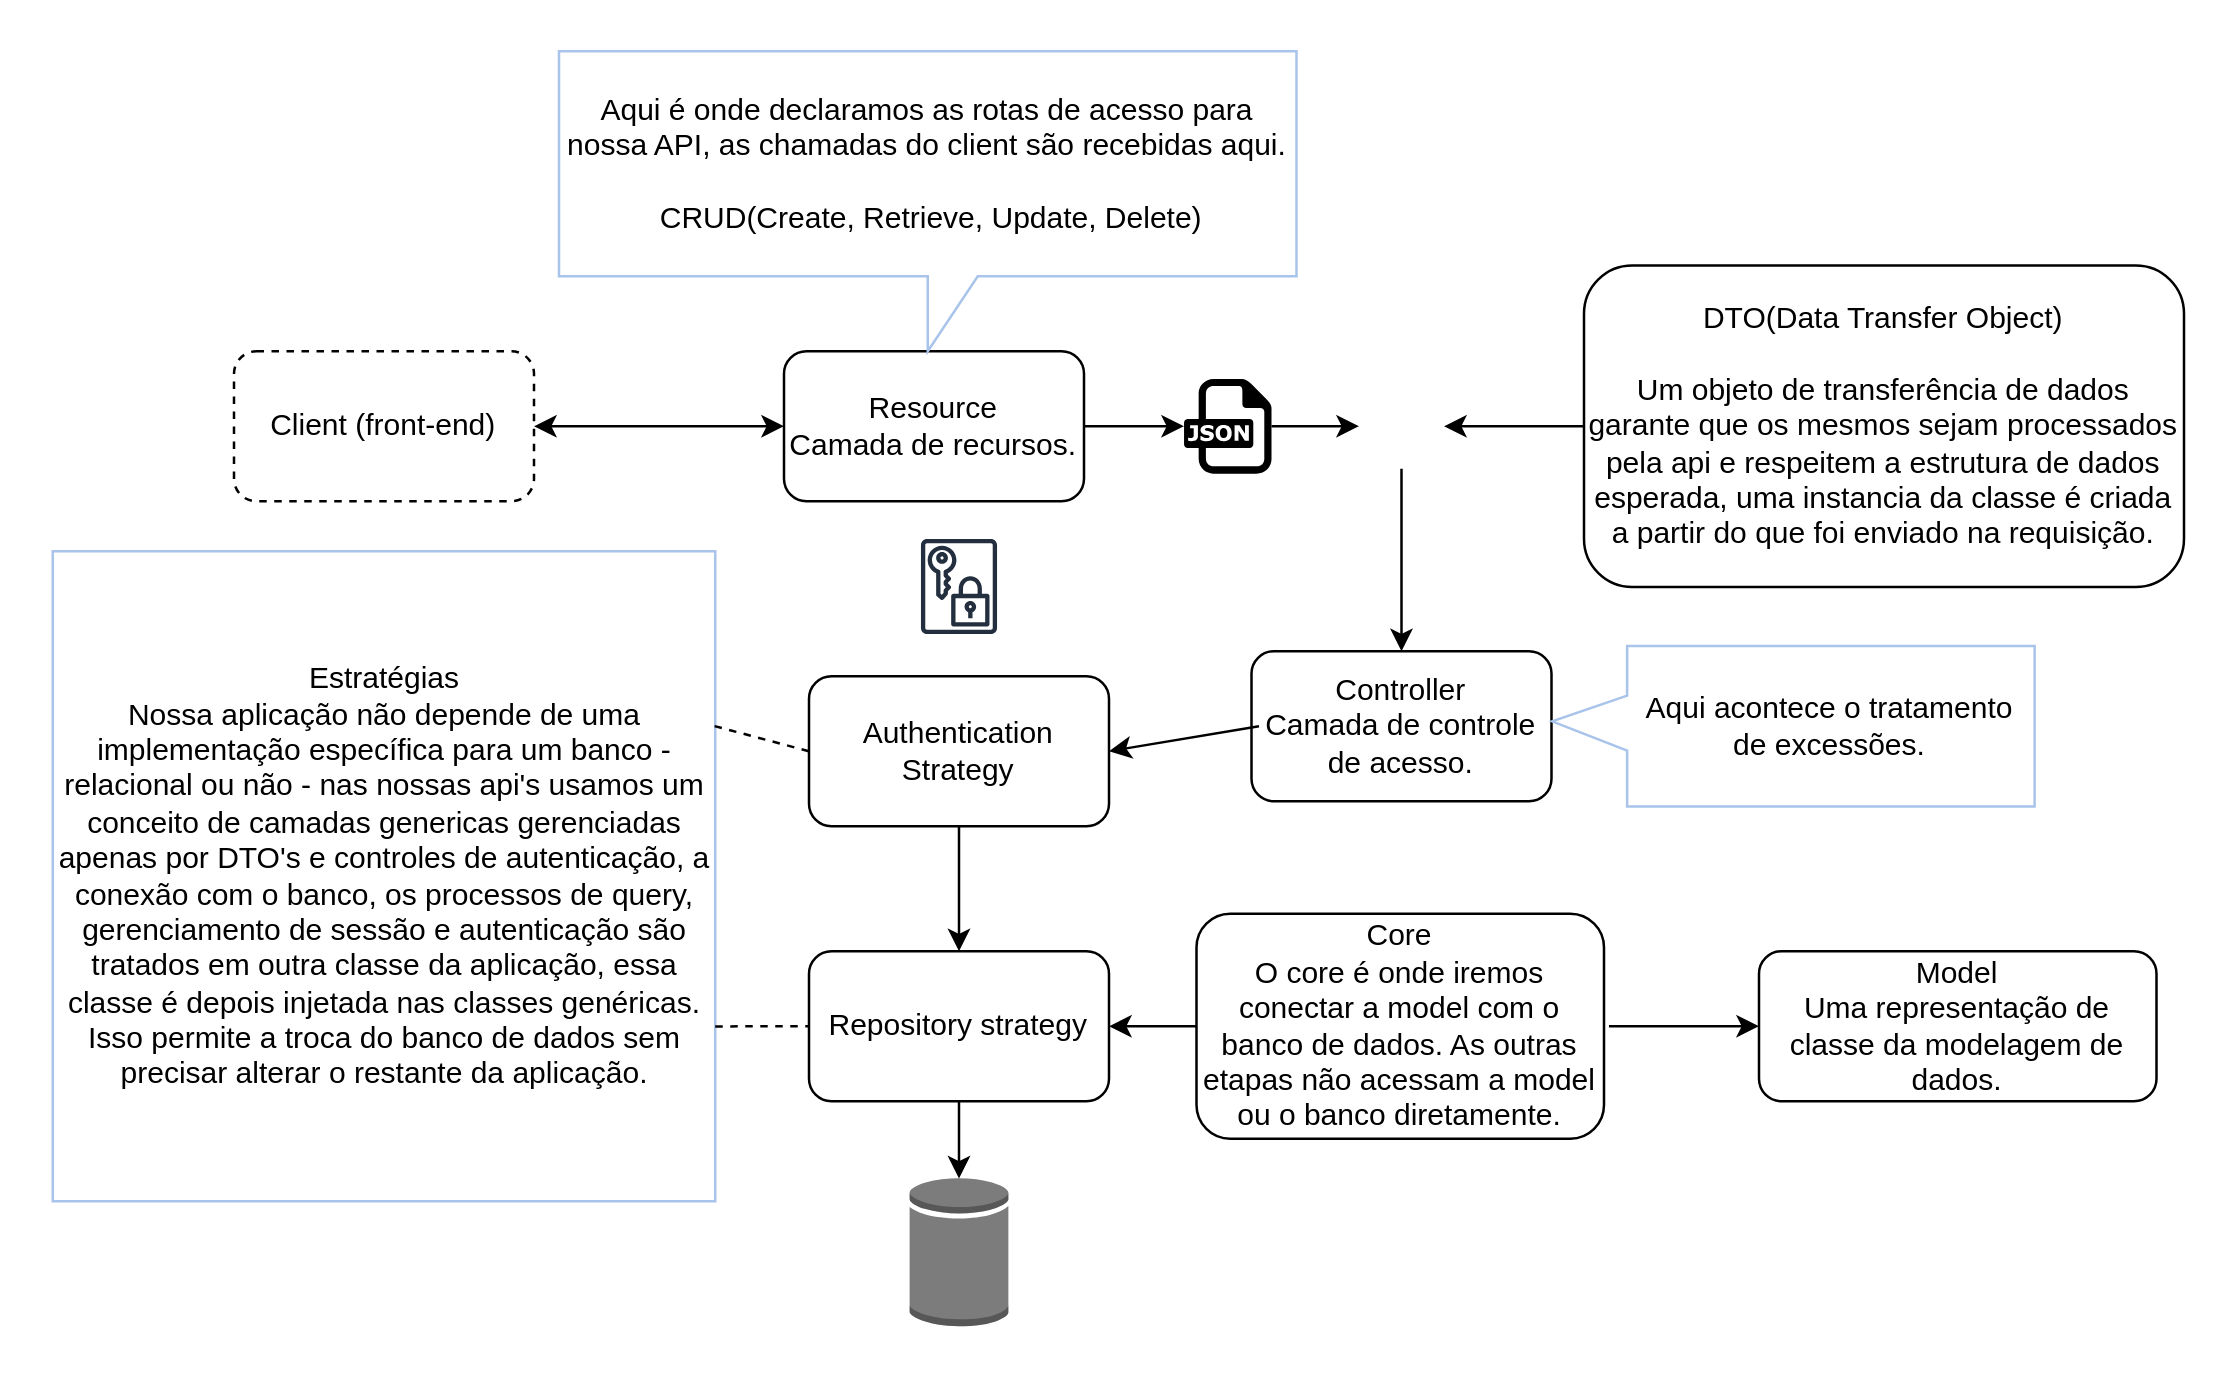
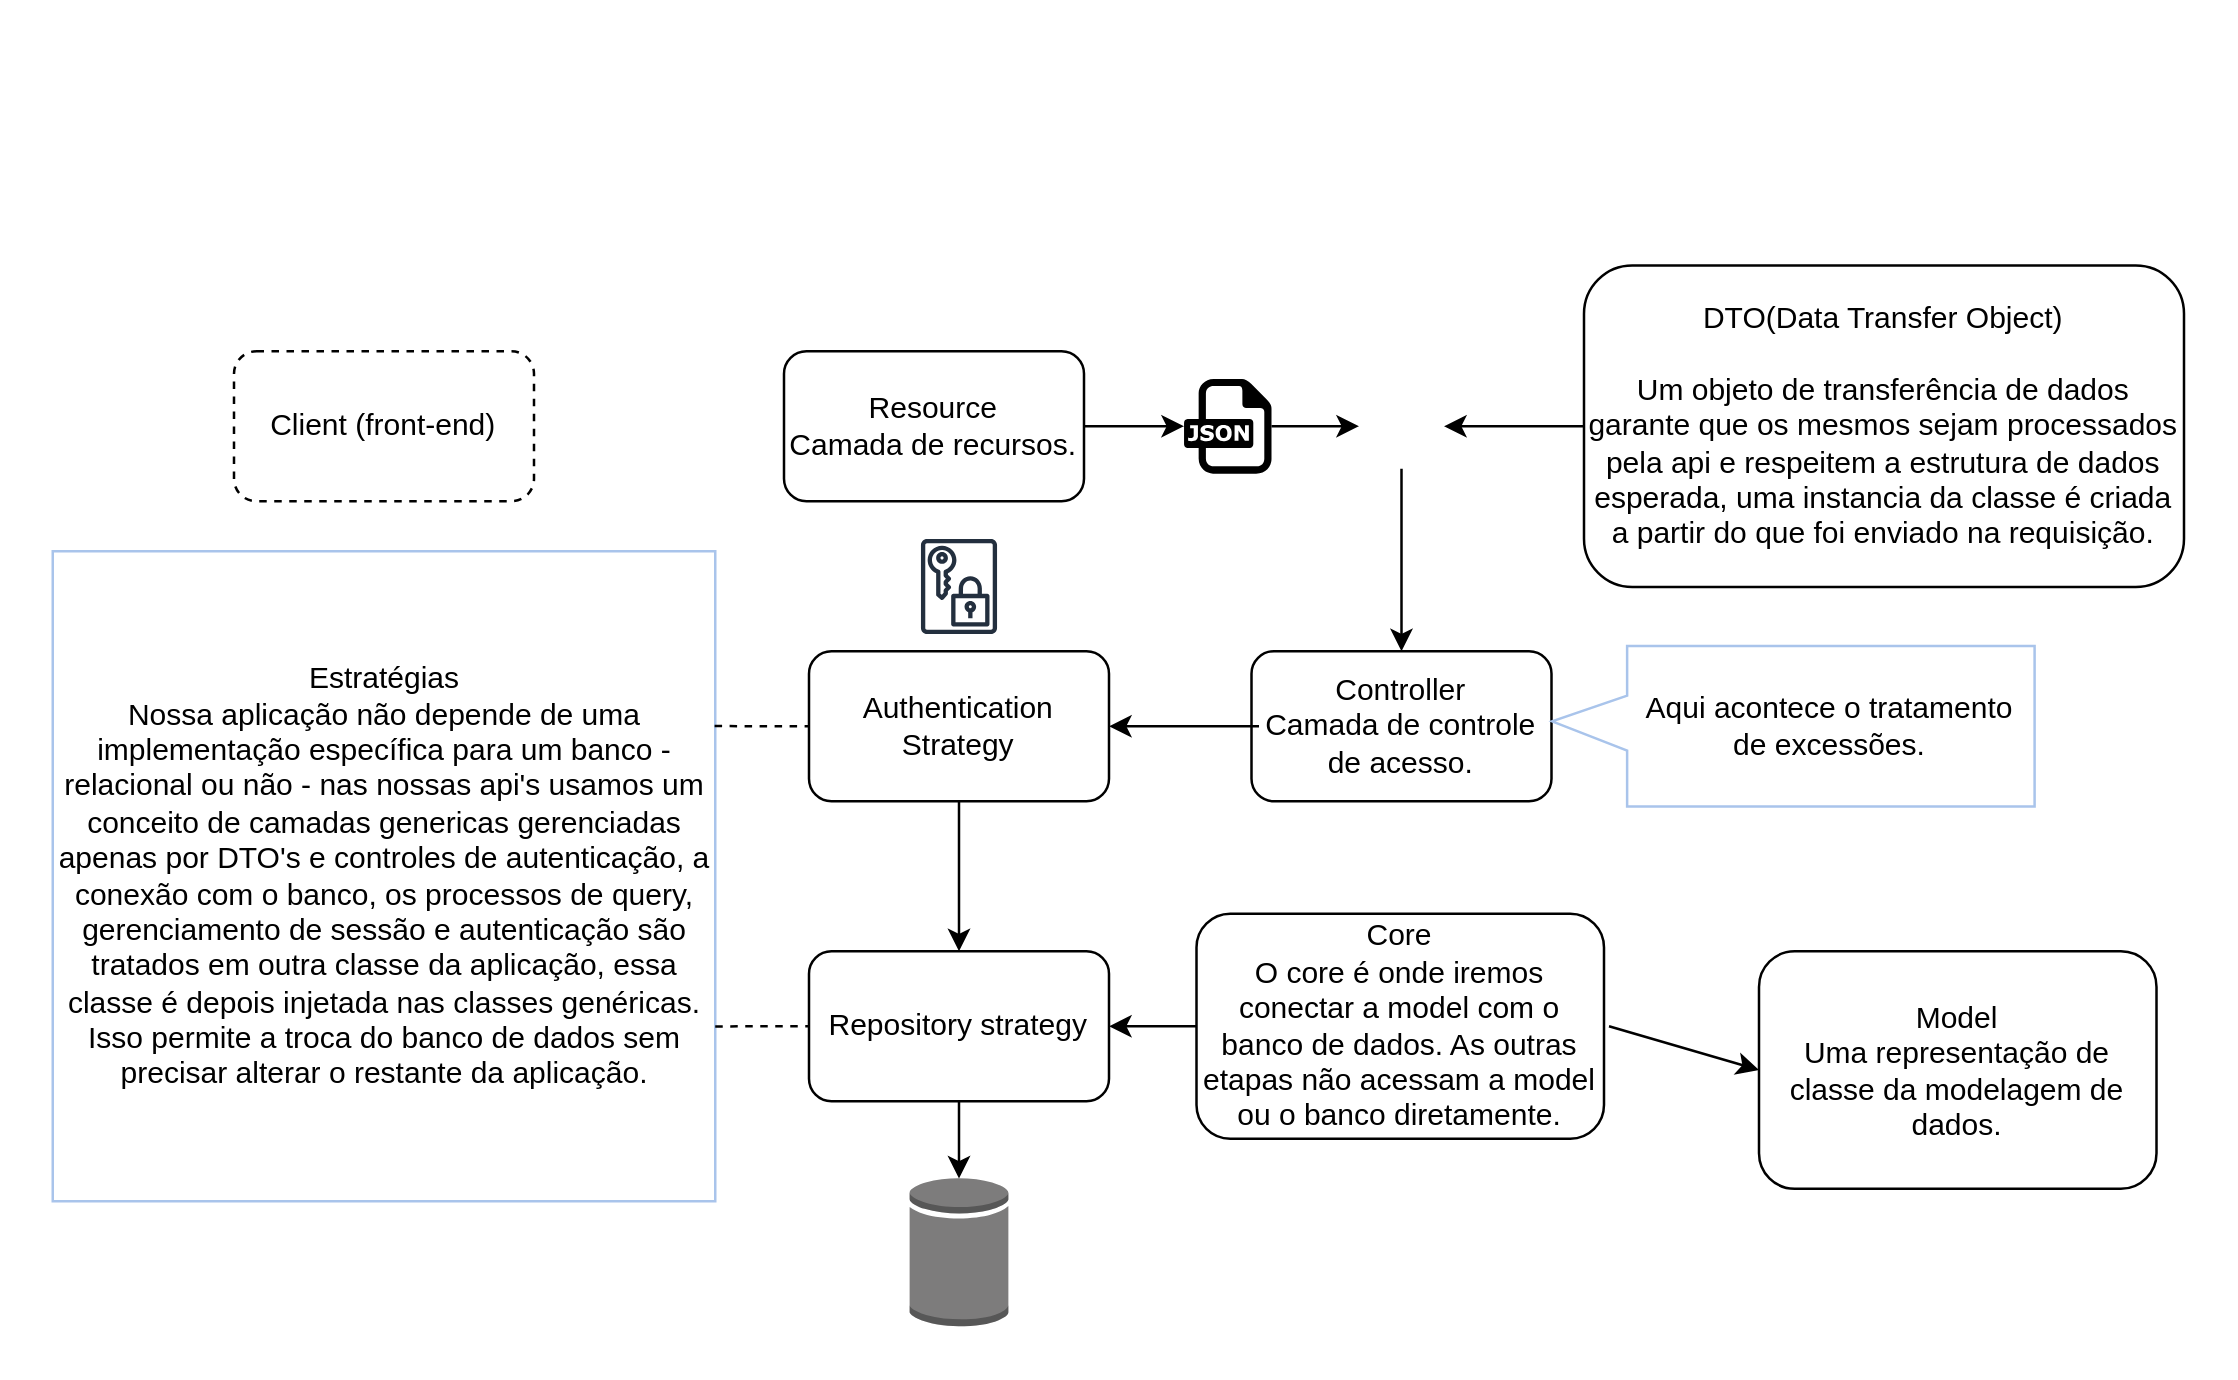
- <mxCell id="5" value="Aqui é onde declaramos as rotas de acesso para nossa API, as chamadas do client são recebidas aqui.&lt;br&gt;&lt;br&gt;&amp;nbsp;CRUD(Create, Retrieve, Update, Delete)" style="shape=callout;whiteSpace=wrap;html=1;perimeter=calloutPerimeter;strokeColor=#A9C4EB;" vertex="1" parent="1"><mxGeometry x="223" y="20" width="295" height="120" as="geometry" /></mxCell>
- <mxCell id="7" value="" style="endArrow=classic;startArrow=classic;html=1;rounded=0;exitX=1;exitY=0.5;exitDx=0;exitDy=0;entryX=0;entryY=0.5;entryDx=0;entryDy=0;" edge="1" parent="1" source="6" target="2"><mxGeometry width="50" height="50" relative="1" as="geometry"><mxPoint x="223" y="159.79" as="sourcePoint" /><mxPoint x="293" y="159.79" as="targetPoint" /><Array as="points"><mxPoint x="223" y="170" /></Array></mxGeometry></mxCell>
- <mxCell id="23" value="Authentication Strategy" style="rounded=1;whiteSpace=wrap;html=1;" vertex="1" parent="1"><mxGeometry x="323" y="270" width="120" height="60" as="geometry" /></mxCell>
+ <mxCell id="23" value="Authentication Strategy" style="rounded=1;whiteSpace=wrap;html=1;" vertex="1" parent="1"><mxGeometry x="323" y="260" width="120" height="60" as="geometry" /></mxCell>
- <mxCell id="22" value="Model&lt;br&gt;Uma representação de classe da modelagem de dados." style="rounded=1;whiteSpace=wrap;html=1;" vertex="1" parent="1"><mxGeometry x="703" y="380" width="159" height="60" as="geometry" /></mxCell>
+ <mxCell id="22" value="Model&lt;br&gt;Uma representação de classe da modelagem de dados." style="rounded=1;whiteSpace=wrap;html=1;" vertex="1" parent="1"><mxGeometry x="703" y="380" width="159" height="95" as="geometry" /></mxCell>
